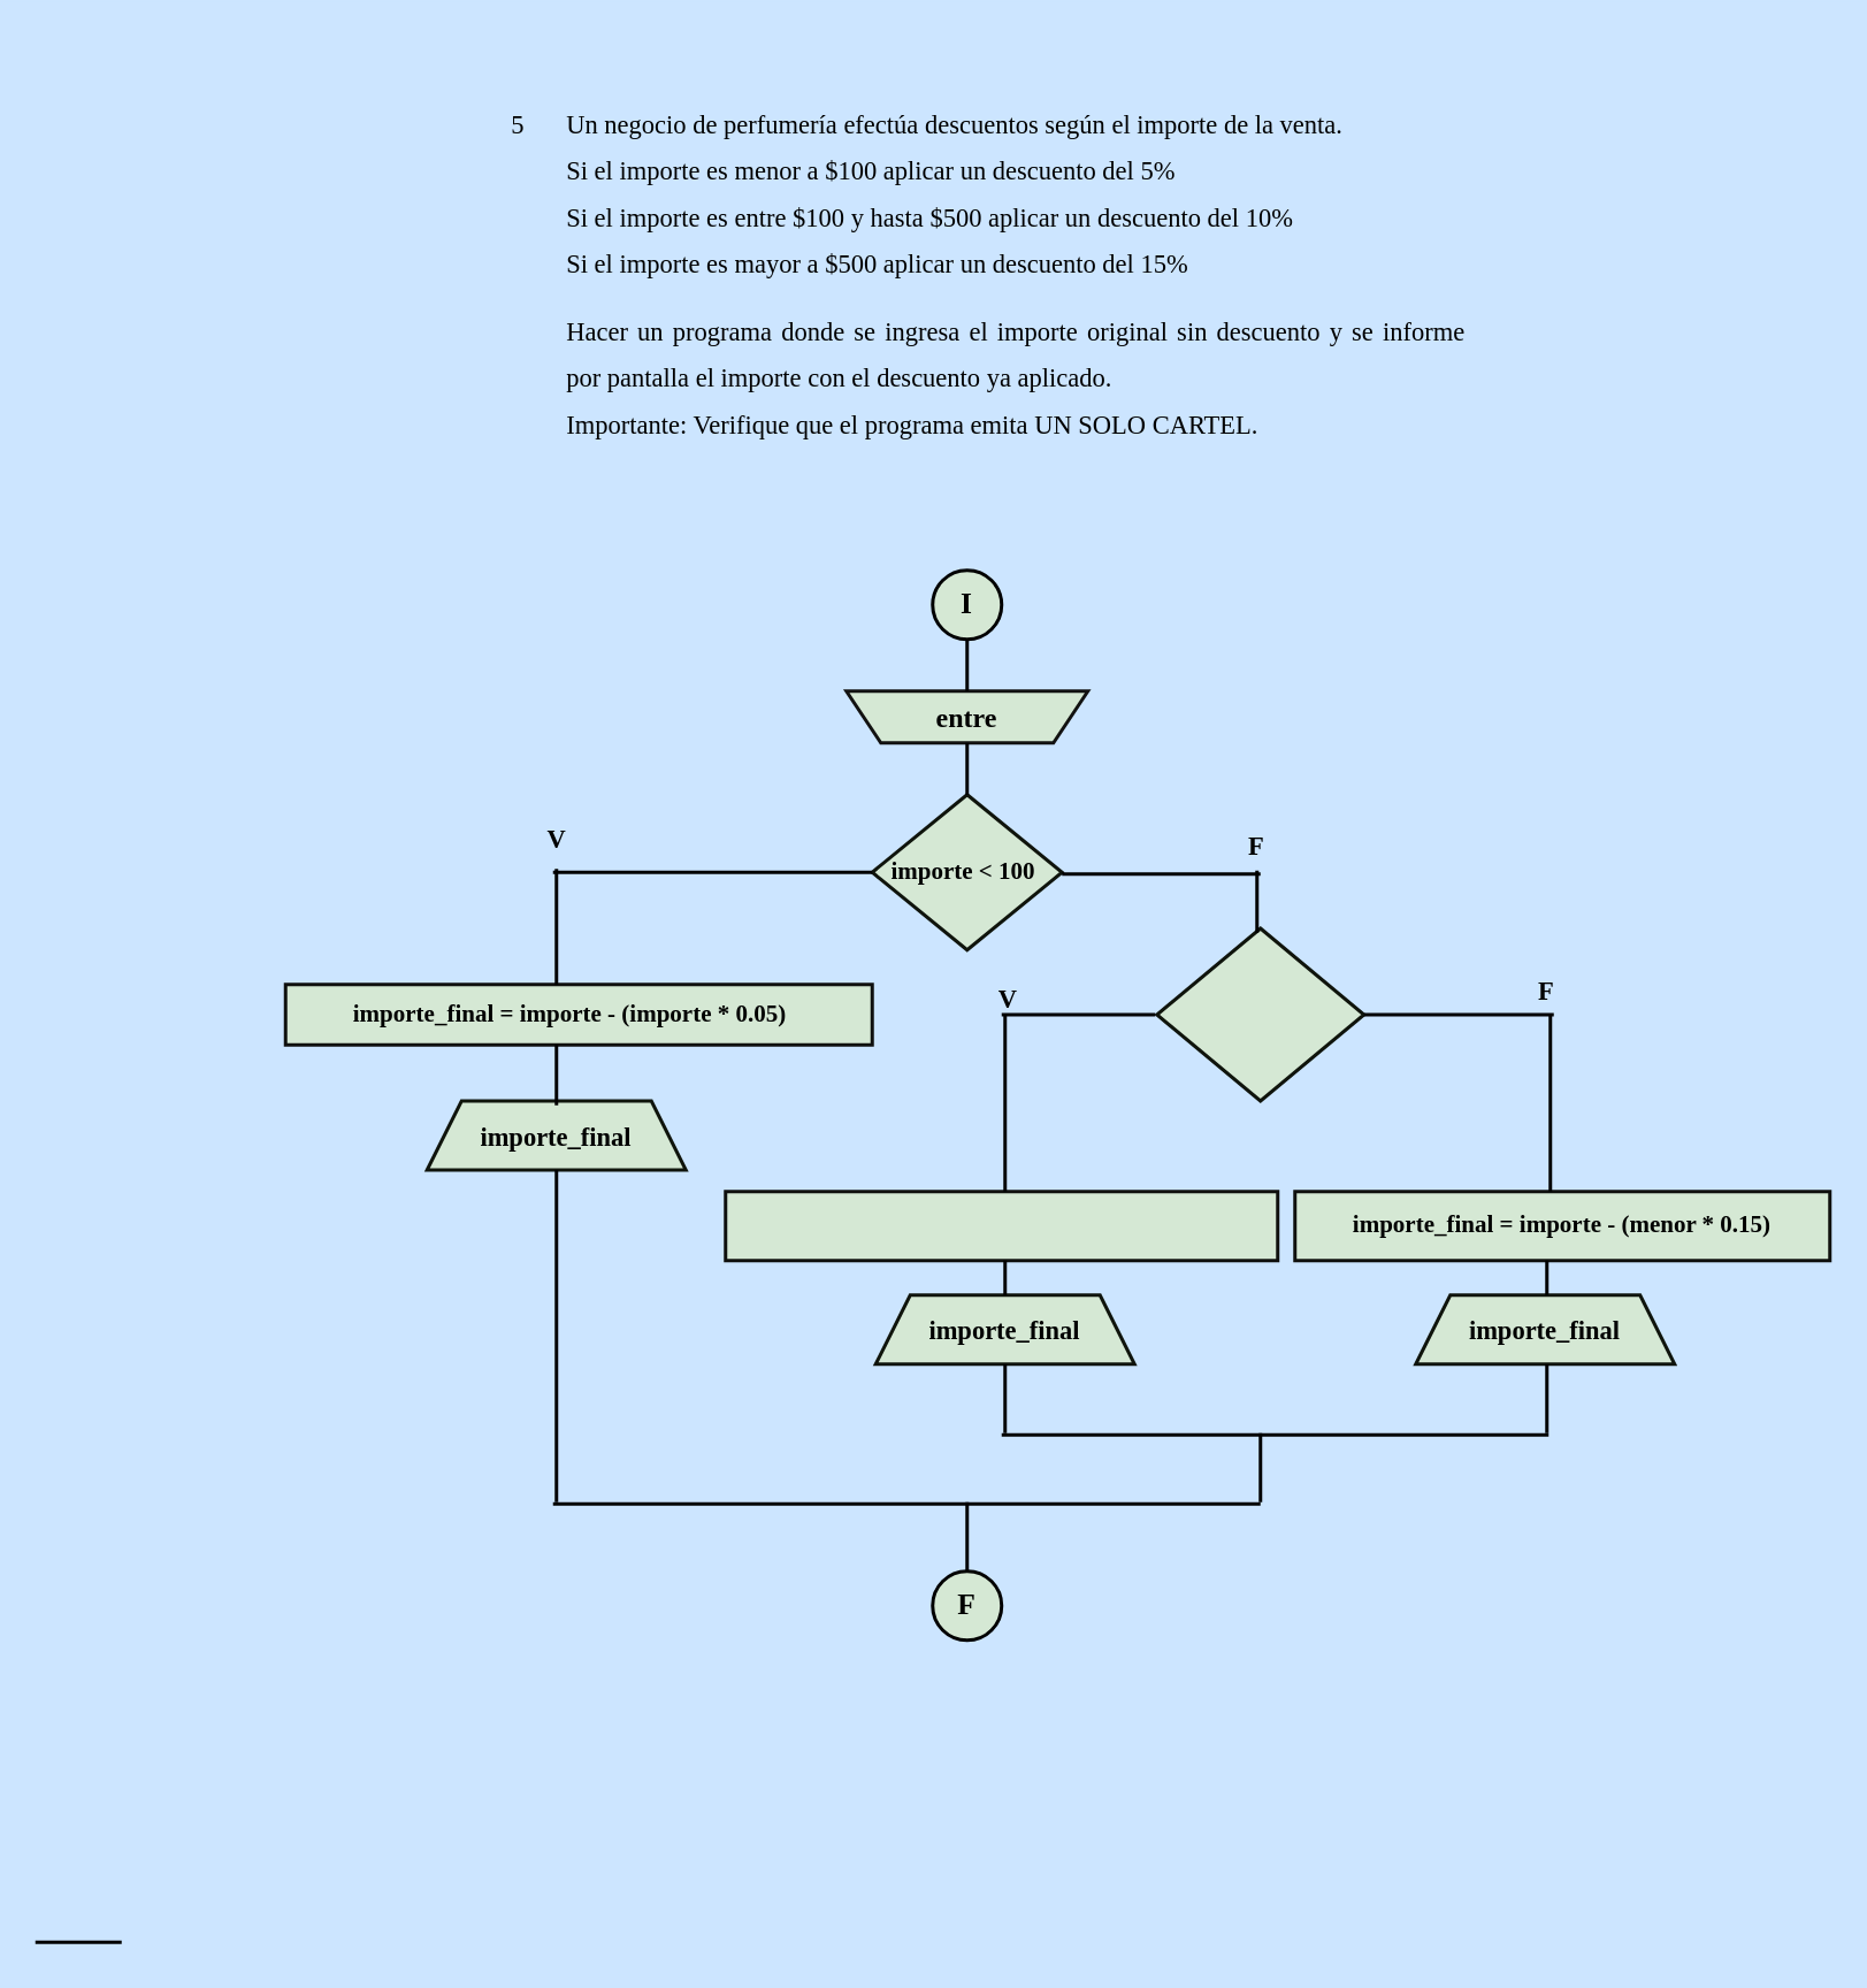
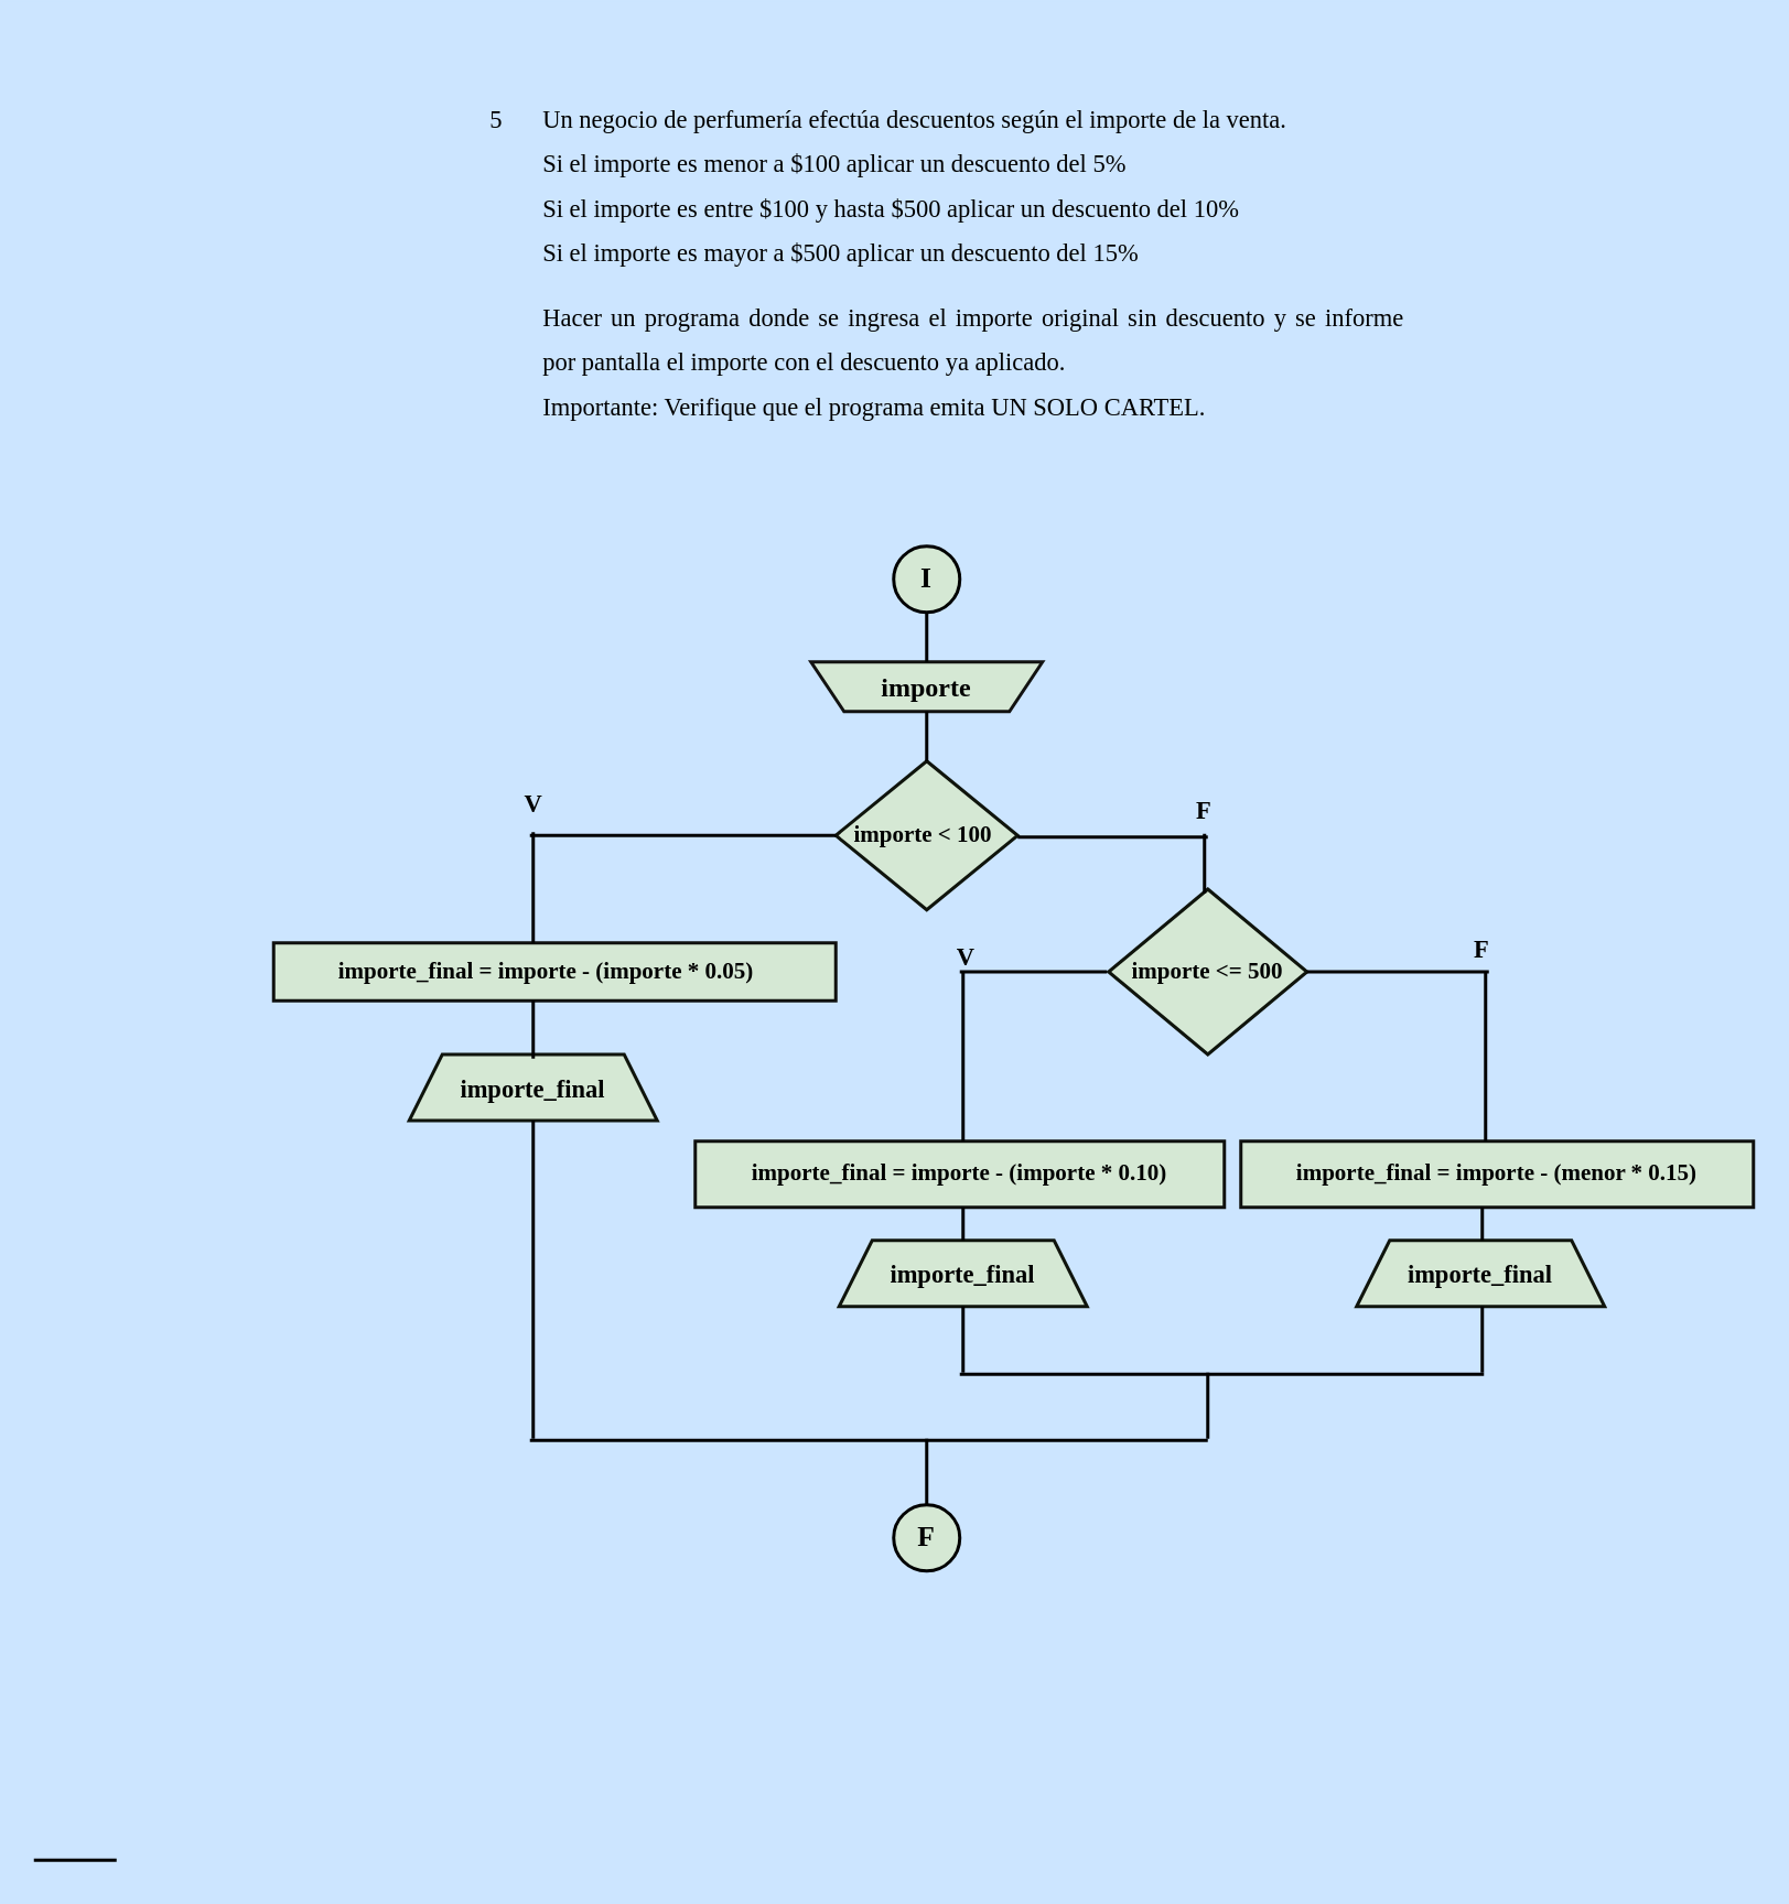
- <mxCell id="6" value="&lt;font size=&quot;1&quot; face=&quot;Comic Sans MS&quot; color=&quot;#000000&quot;&gt;&lt;b style=&quot;font-size: 16px;&quot;&gt;entre&lt;/b&gt;&lt;/font&gt;" style="text;strokeColor=none;align=center;fillColor=none;html=1;verticalAlign=middle;whiteSpace=wrap;rounded=0;fontFamily=Architects Daughter;fontSource=https%3A%2F%2Ffonts.googleapis.com%2Fcss%3Ffamily%3DArchitects%2BDaughter;aspect=fixed;" vertex="1" parent="5"><mxGeometry x="30" width="80" height="30" as="geometry" /></mxCell>
+ <mxCell id="6" value="&lt;font size=&quot;1&quot; face=&quot;Comic Sans MS&quot; color=&quot;#000000&quot;&gt;&lt;b style=&quot;font-size: 16px;&quot;&gt;importe&lt;/b&gt;&lt;/font&gt;" style="text;strokeColor=none;align=center;fillColor=none;html=1;verticalAlign=middle;whiteSpace=wrap;rounded=0;fontFamily=Architects Daughter;fontSource=https%3A%2F%2Ffonts.googleapis.com%2Fcss%3Ffamily%3DArchitects%2BDaughter;aspect=fixed;" vertex="1" parent="5"><mxGeometry x="30" width="80" height="30" as="geometry" /></mxCell>
+ <mxCell id="26" value="&lt;b&gt;&lt;font face=&quot;Comic Sans MS&quot; style=&quot;font-size: 14px;&quot; color=&quot;#000000&quot;&gt;importe &amp;lt;= 500&lt;/font&gt;&lt;/b&gt;" style="text;strokeColor=none;align=center;fillColor=none;html=1;verticalAlign=middle;whiteSpace=wrap;rounded=0;fontFamily=Architects Daughter;fontSource=https%3A%2F%2Ffonts.googleapis.com%2Fcss%3Ffamily%3DArchitects%2BDaughter;aspect=fixed;" vertex="1" parent="24"><mxGeometry y="35" width="120" height="30" as="geometry" /></mxCell>
+ <mxCell id="29" value="&lt;font face=&quot;Comic Sans MS&quot; color=&quot;#000000&quot;&gt;importe_final = importe - (importe * 0.10)&lt;/font&gt;" style="text;strokeColor=none;align=center;fillColor=none;html=1;verticalAlign=middle;whiteSpace=wrap;rounded=0;fontFamily=Architects Daughter;fontSource=https%3A%2F%2Ffonts.googleapis.com%2Fcss%3Ffamily%3DArchitects%2BDaughter;fontStyle=1;fontSize=14;aspect=fixed;" vertex="1" parent="27"><mxGeometry x="5" y="5" width="310" height="30" as="geometry" /></mxCell>
